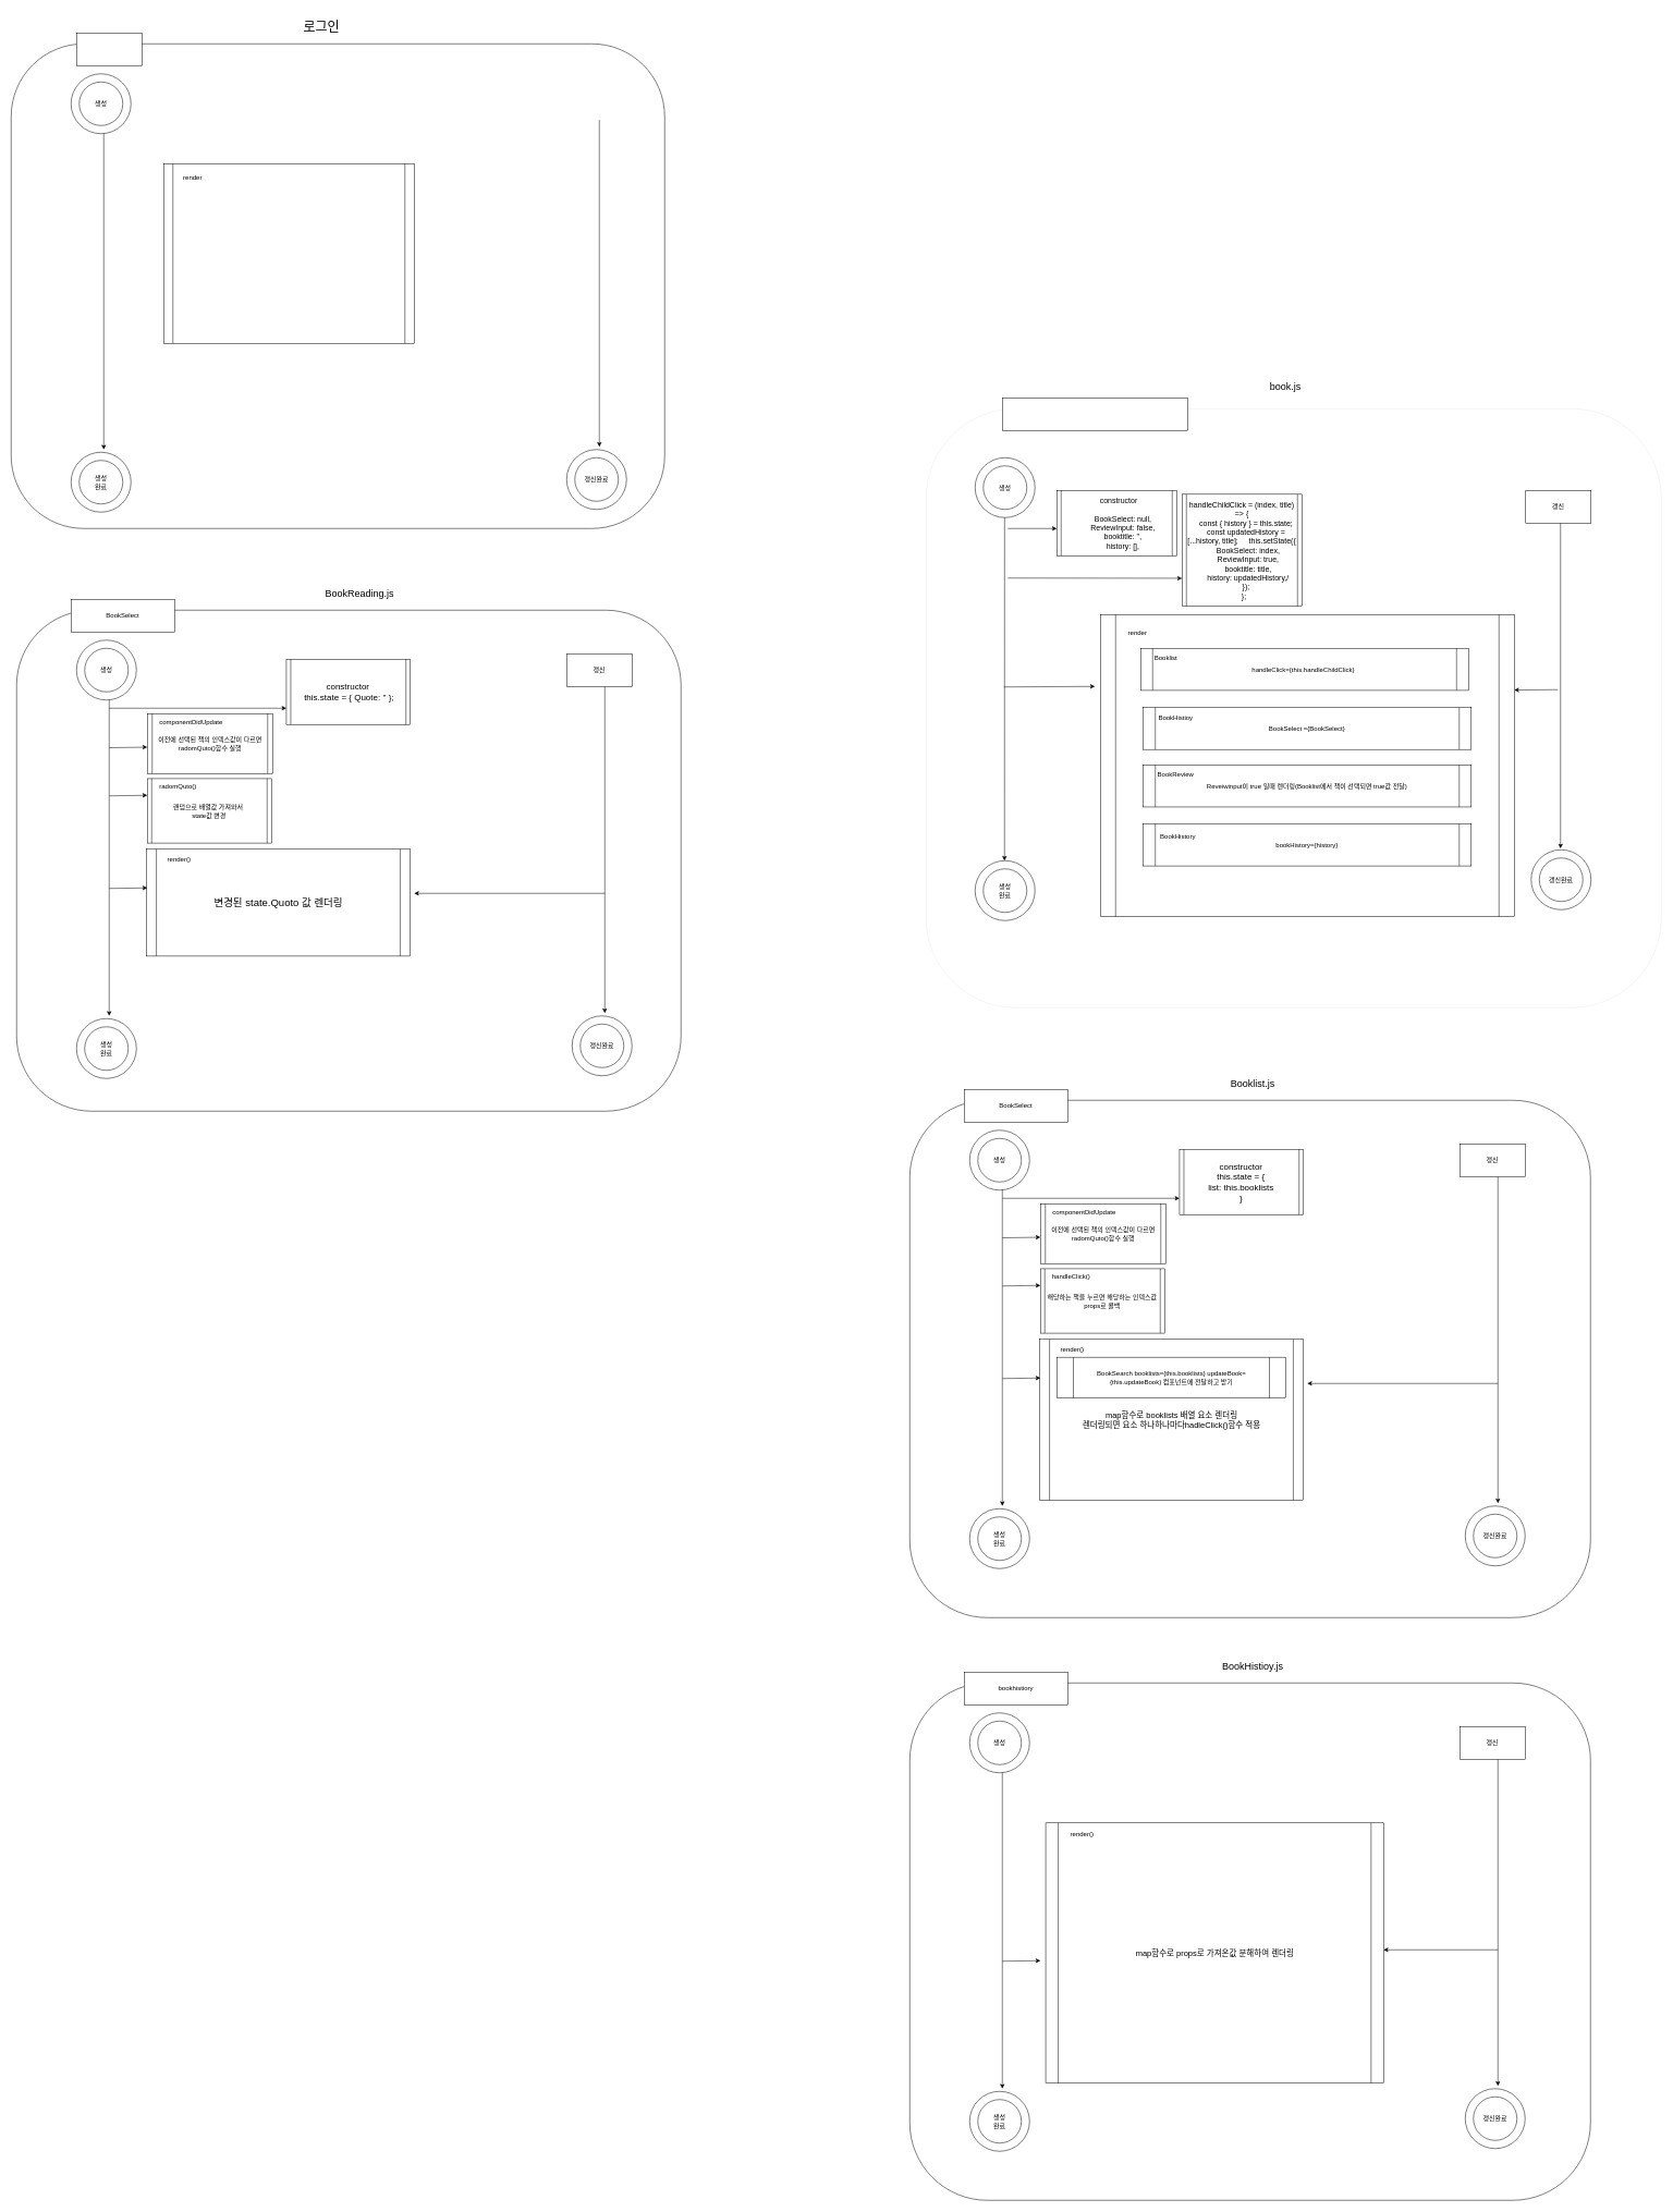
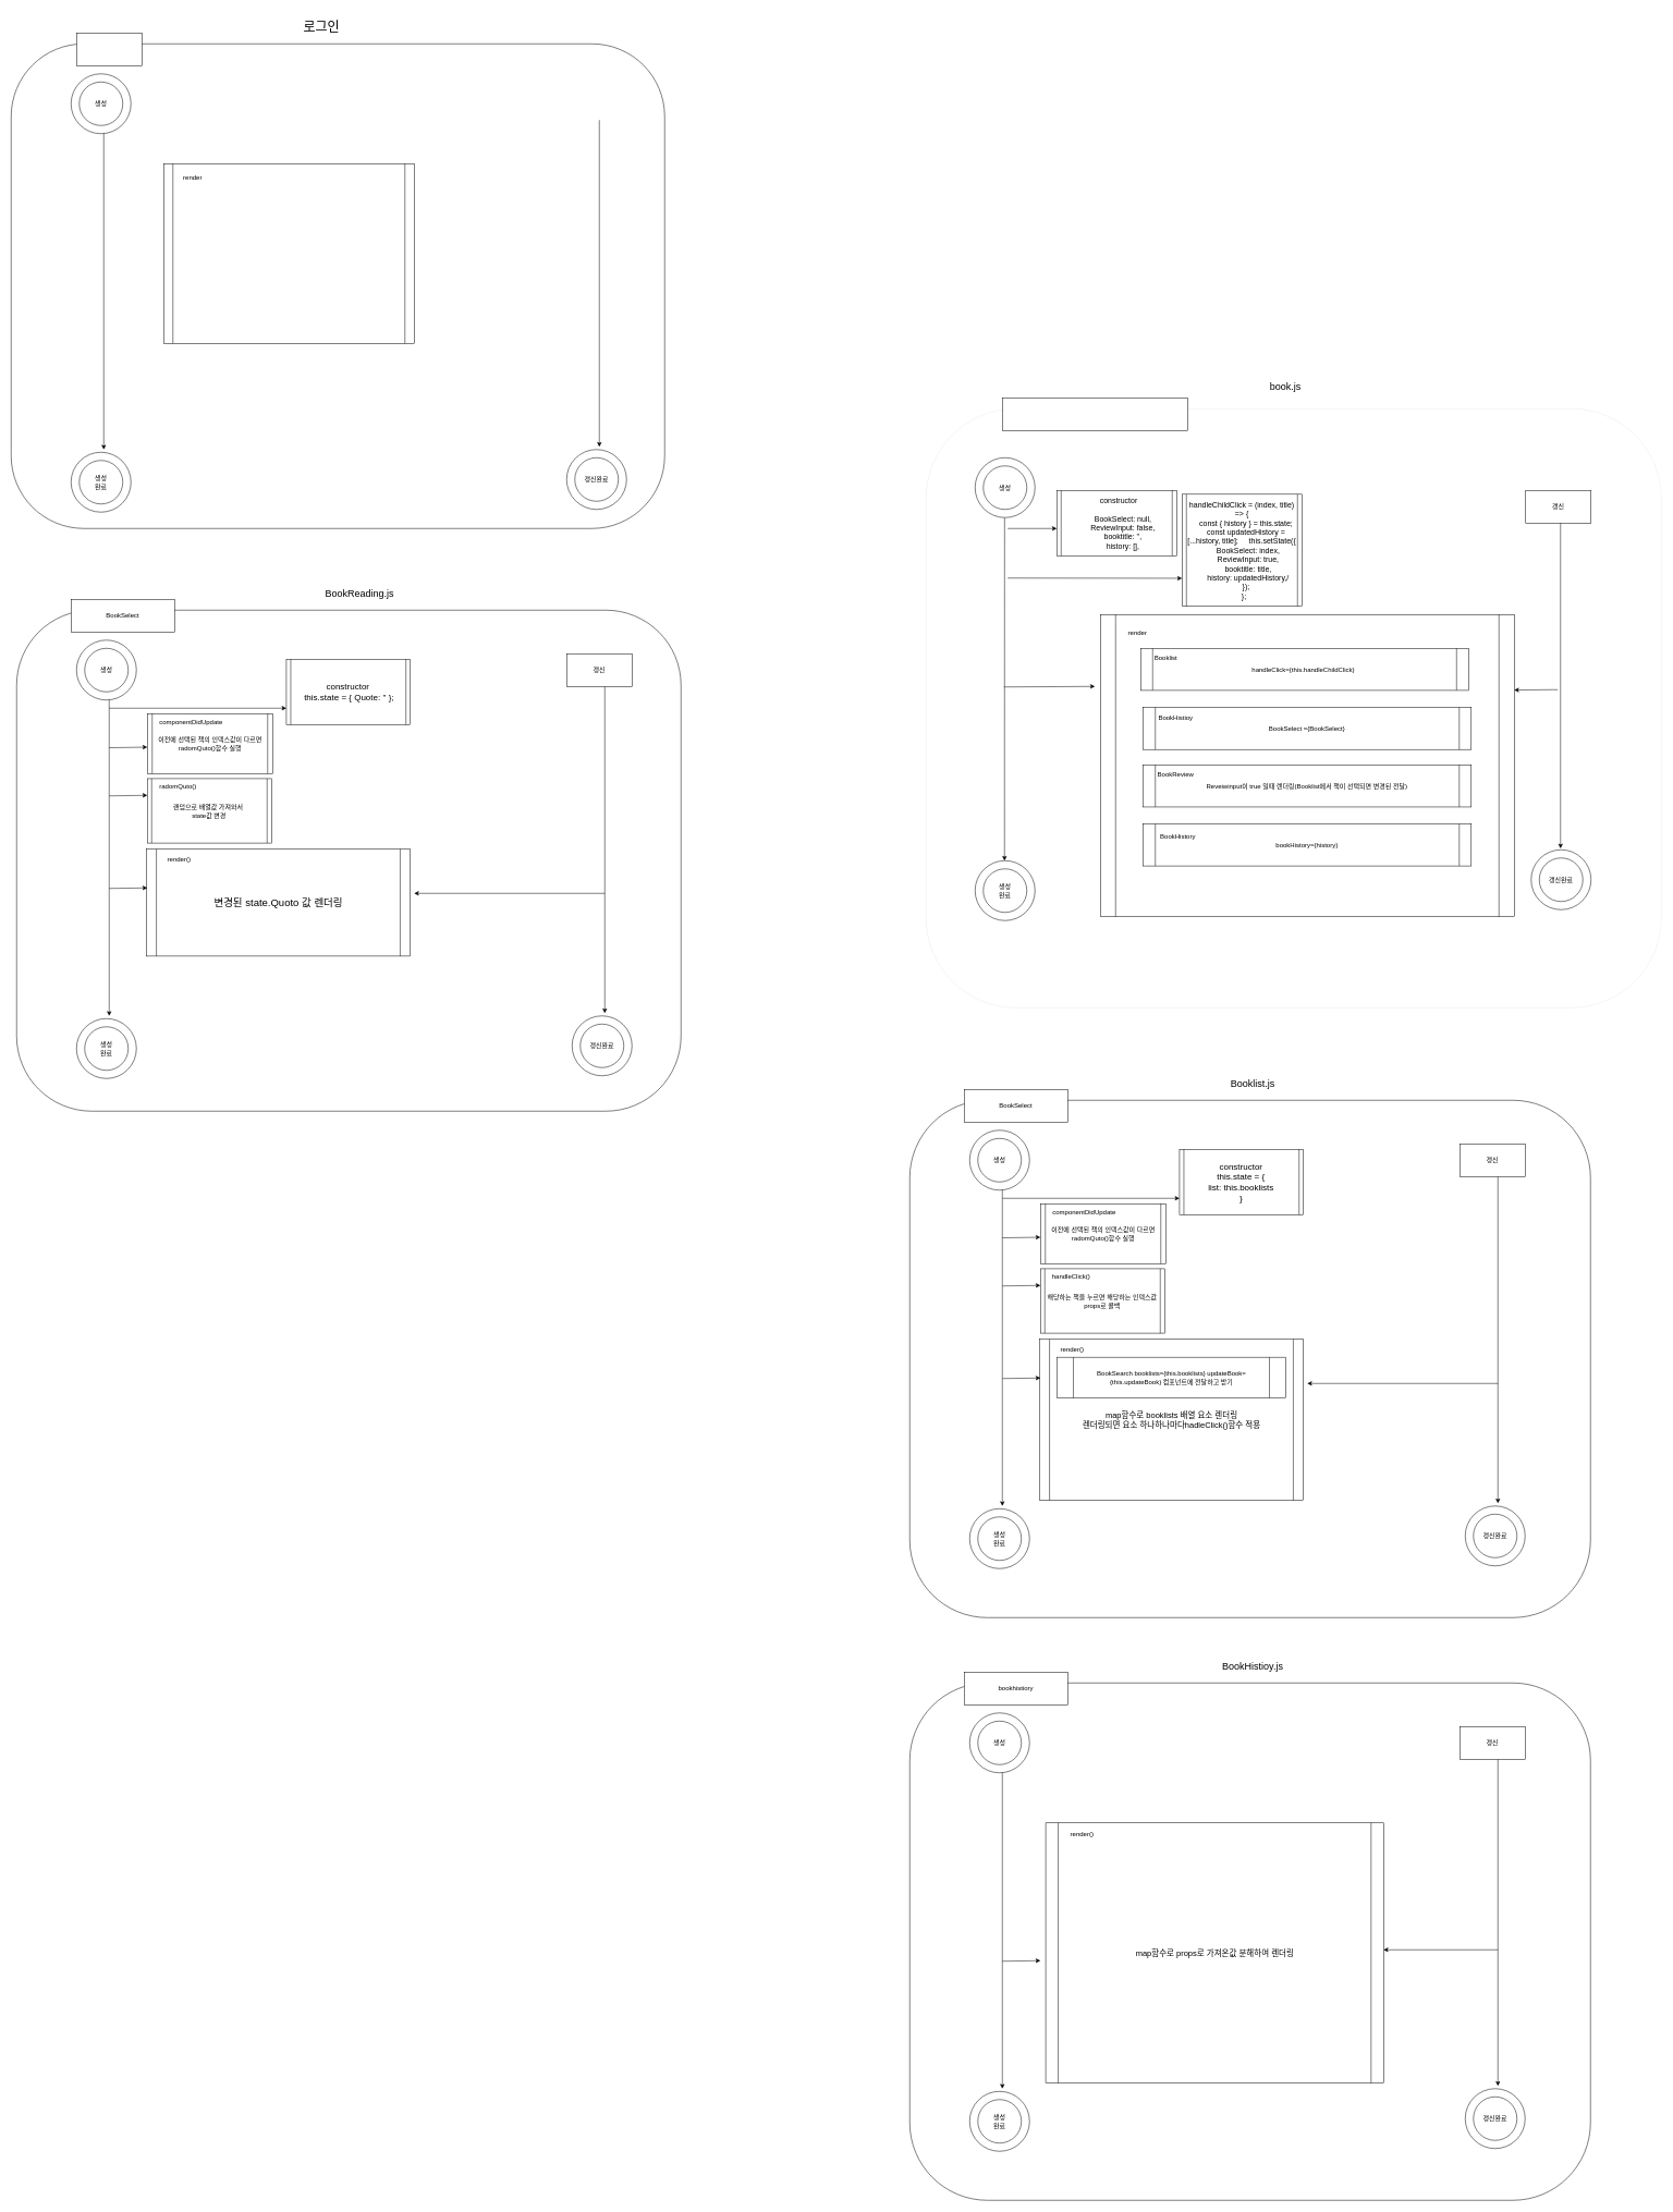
- <mxCell id="19" value="Reveiwinput이 true 일때 렌더링(Booklist에서 책이 선택되면 true값 전달)" style="shape=process;whiteSpace=wrap;html=1;backgroundOutline=1;size=0.037;" parent="18" vertex="1"><mxGeometry width="602.078" height="77.333" as="geometry" /></mxCell>
+ <mxCell id="19" value="Reveiwinput이 true 일때 렌더링(Booklist에서 책이 선택되면 변경된 전달)" style="shape=process;whiteSpace=wrap;html=1;backgroundOutline=1;size=0.037;" parent="18" vertex="1"><mxGeometry width="602.078" height="77.333" as="geometry" /></mxCell>
